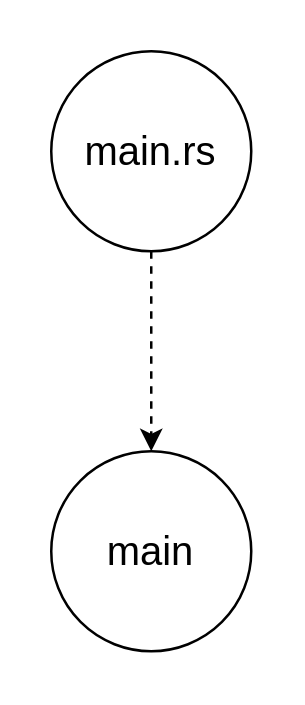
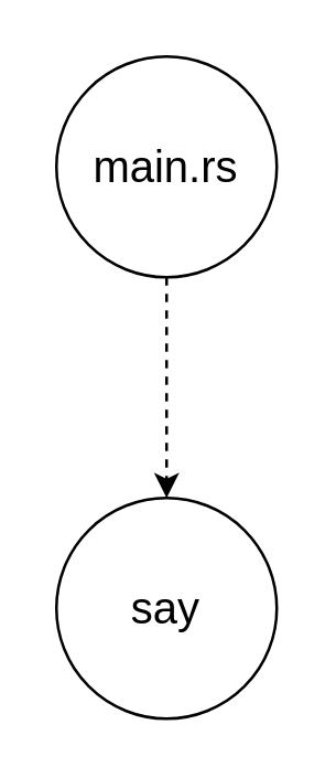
- <mxCell id="4" value="&lt;font style=&quot;font-size: 16px&quot;&gt;main&lt;/font&gt;" style="ellipse;whiteSpace=wrap;html=1;aspect=fixed;" vertex="1" parent="1"><mxGeometry x="20" y="180" width="80" height="80" as="geometry" /></mxCell>
+ <mxCell id="4" value="&lt;font style=&quot;font-size: 16px&quot;&gt;say&lt;/font&gt;" style="ellipse;whiteSpace=wrap;html=1;aspect=fixed;" vertex="1" parent="1"><mxGeometry x="20" y="180" width="80" height="80" as="geometry" /></mxCell>
